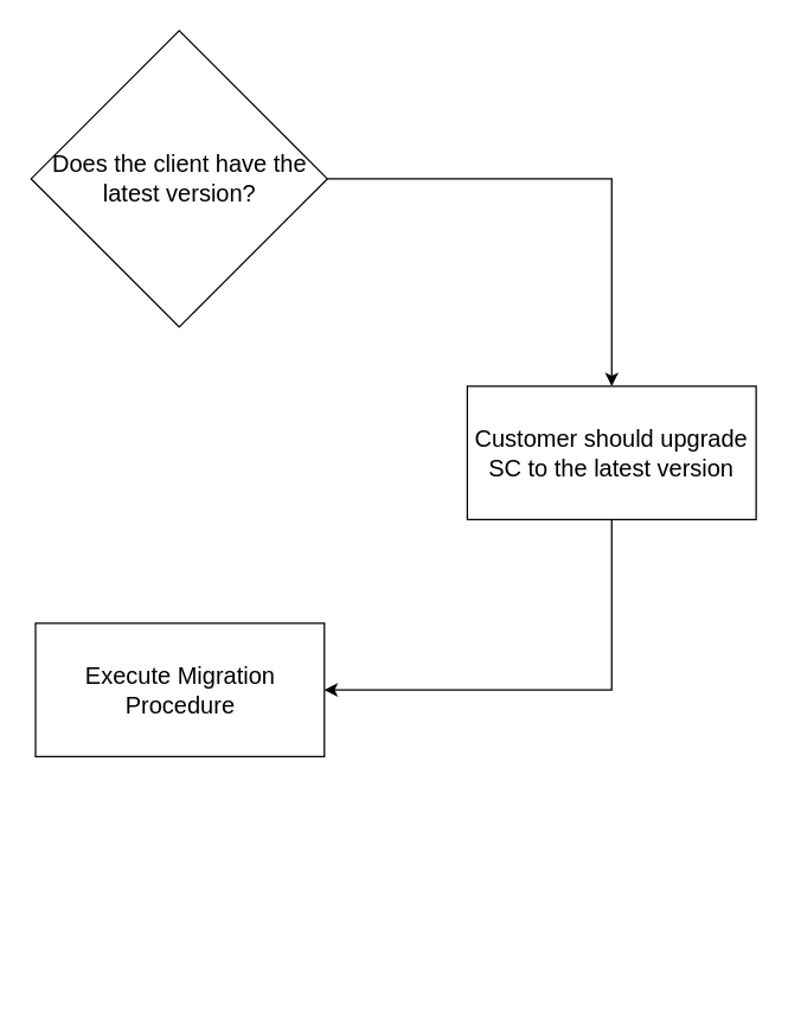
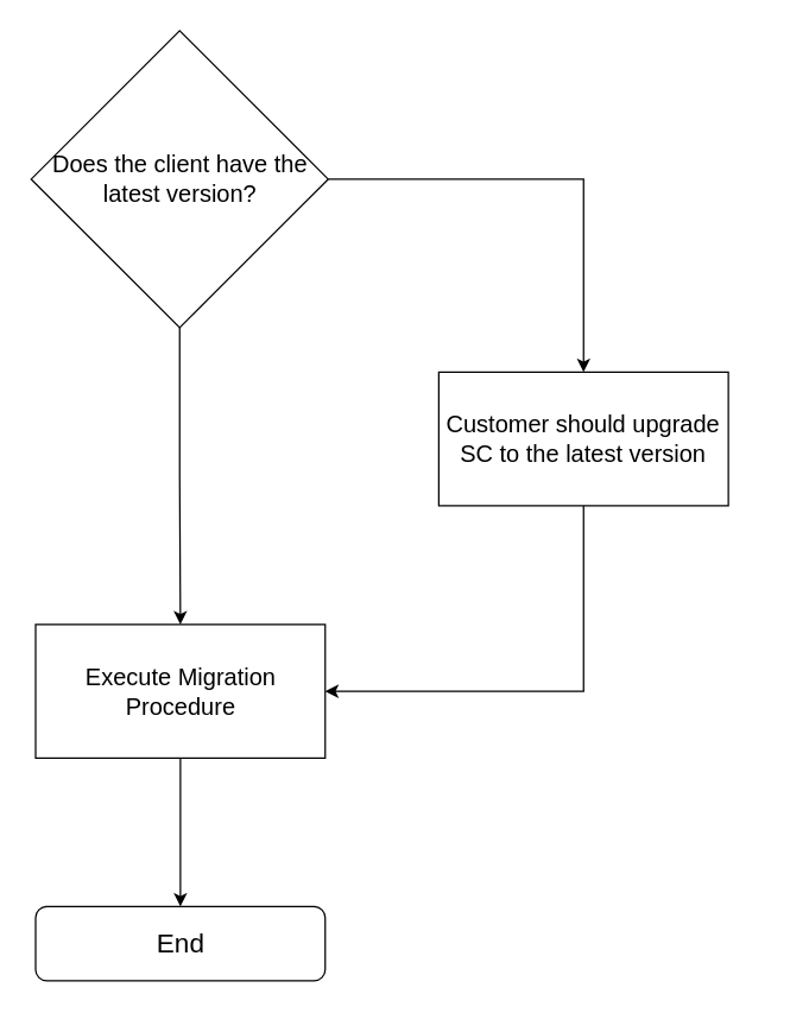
- <mxCell id="7" value="Customer should upgrade SC to the latest version" style="rounded=0;whiteSpace=wrap;html=1;fontSize=16;" vertex="1" parent="1"><mxGeometry x="315" y="260" width="195" height="90" as="geometry" /></mxCell>
+ <mxCell id="7" value="Customer should upgrade SC to the latest version" style="rounded=0;whiteSpace=wrap;html=1;fontSize=16;" vertex="1" parent="1"><mxGeometry x="295" y="250" width="195" height="90" as="geometry" /></mxCell>
+ <mxCell id="3" style="edgeStyle=orthogonalEdgeStyle;rounded=0;orthogonalLoop=1;jettySize=auto;html=1;exitX=0.5;exitY=1;exitDx=0;exitDy=0;entryX=0.5;entryY=0;entryDx=0;entryDy=0;fontSize=16;" edge="1" parent="1" source="4" target="9"><mxGeometry relative="1" as="geometry" /></mxCell>
+ <mxCell id="8" value="" style="edgeStyle=orthogonalEdgeStyle;rounded=0;orthogonalLoop=1;jettySize=auto;html=1;fontSize=16;" edge="1" parent="1" source="9" target="5"><mxGeometry relative="1" as="geometry" /></mxCell>
+ <mxCell id="5" value="End" style="rounded=1;whiteSpace=wrap;html=1;fontSize=18;" vertex="1" parent="1"><mxGeometry x="23.5" y="610" width="195" height="50" as="geometry" /></mxCell>
